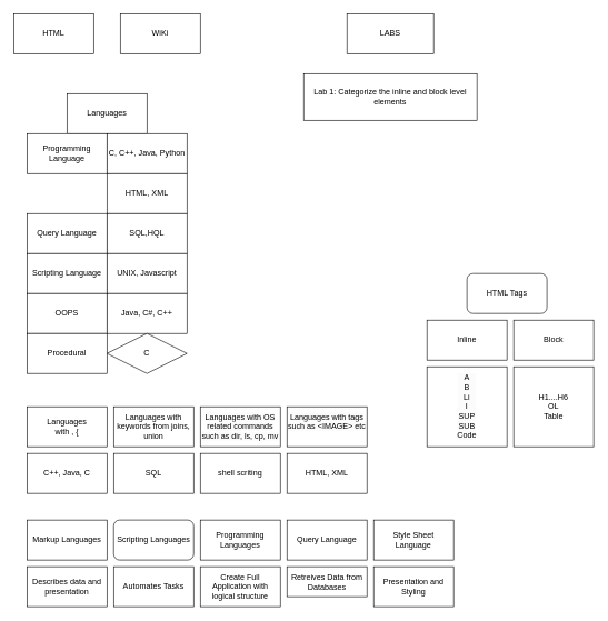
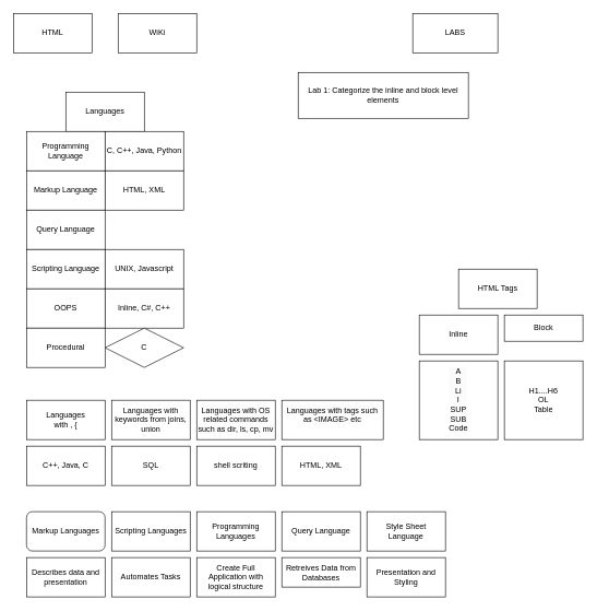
- <mxCell id="35" value="LABS" style="rounded=0;whiteSpace=wrap;html=1;" parent="1" vertex="1"><mxGeometry x="520" y="20" width="130" height="60" as="geometry" /></mxCell>
+ <mxCell id="35" value="LABS" style="rounded=0;whiteSpace=wrap;html=1;" parent="1" vertex="1"><mxGeometry x="630" y="20" width="130" height="60" as="geometry" /></mxCell>
+ <mxCell id="6" value="Markup Language" style="rounded=0;whiteSpace=wrap;html=1;" parent="1" vertex="1"><mxGeometry x="40" y="260" width="120" height="60" as="geometry" /></mxCell>
- <mxCell id="18" value="SQL,HQL" style="rounded=0;whiteSpace=wrap;html=1;" parent="1" vertex="1"><mxGeometry x="160" y="320" width="120" height="60" as="geometry" /></mxCell>
- <mxCell id="36" value="HTML Tags" style="whiteSpace=wrap;html=1;rounded=1;" parent="1" vertex="1"><mxGeometry x="700" y="410" width="120" height="60" as="geometry" /></mxCell>
+ <mxCell id="36" value="HTML Tags" style="rounded=0;whiteSpace=wrap;html=1;" parent="1" vertex="1"><mxGeometry x="700" y="410" width="120" height="60" as="geometry" /></mxCell>
- <mxCell id="20" value="Java, C#, C++" style="rounded=0;whiteSpace=wrap;html=1;" parent="1" vertex="1"><mxGeometry x="160" y="440" width="120" height="60" as="geometry" /></mxCell>
+ <mxCell id="20" value="Inline, C#, C++" style="rounded=0;whiteSpace=wrap;html=1;" parent="1" vertex="1"><mxGeometry x="160" y="440" width="120" height="60" as="geometry" /></mxCell>
- <mxCell id="38" value="Block" style="rounded=0;whiteSpace=wrap;html=1;" parent="1" vertex="1"><mxGeometry x="770" y="480" width="120" height="60" as="geometry" /></mxCell>
+ <mxCell id="38" value="Block" style="rounded=0;whiteSpace=wrap;html=1;" parent="1" vertex="1"><mxGeometry x="770" y="480" width="120" height="40" as="geometry" /></mxCell>
- <mxCell id="17" value="&lt;br&gt;&lt;br style=&quot;forced-color-adjust: none;&quot;&gt;&lt;span style=&quot;forced-color-adjust: none; color: rgb(0, 0, 0); font-family: Helvetica; font-size: 12px; font-style: normal; font-variant-ligatures: normal; font-variant-caps: normal; font-weight: 400; letter-spacing: normal; orphans: 2; text-align: center; text-indent: 0px; text-transform: none; widows: 2; word-spacing: 0px; -webkit-text-stroke-width: 0px; white-space: normal; background-color: rgb(251, 251, 251); text-decoration-thickness: initial; text-decoration-style: initial; text-decoration-color: initial; float: none; display: inline !important;&quot;&gt;Languages with tags such as &amp;lt;IMAGE&amp;gt; etc&lt;/span&gt;&lt;div style=&quot;forced-color-adjust: none;&quot;&gt;&lt;br style=&quot;forced-color-adjust: none; color: rgb(0, 0, 0); font-family: Helvetica; font-size: 12px; font-style: normal; font-variant-ligatures: normal; font-variant-caps: normal; font-weight: 400; letter-spacing: normal; orphans: 2; text-align: center; text-indent: 0px; text-transform: none; widows: 2; word-spacing: 0px; -webkit-text-stroke-width: 0px; white-space: normal; background-color: rgb(251, 251, 251); text-decoration-thickness: initial; text-decoration-style: initial; text-decoration-color: initial;&quot;&gt;&lt;br&gt;&lt;br&gt;&lt;/div&gt;" style="rounded=0;whiteSpace=wrap;html=1;" parent="1" vertex="1"><mxGeometry x="430" y="610" width="120" height="60" as="geometry" /></mxCell>
+ <mxCell id="17" value="&lt;br&gt;&lt;br style=&quot;forced-color-adjust: none;&quot;&gt;&lt;span style=&quot;forced-color-adjust: none; color: rgb(0, 0, 0); font-family: Helvetica; font-size: 12px; font-style: normal; font-variant-ligatures: normal; font-variant-caps: normal; font-weight: 400; letter-spacing: normal; orphans: 2; text-align: center; text-indent: 0px; text-transform: none; widows: 2; word-spacing: 0px; -webkit-text-stroke-width: 0px; white-space: normal; background-color: rgb(251, 251, 251); text-decoration-thickness: initial; text-decoration-style: initial; text-decoration-color: initial; float: none; display: inline !important;&quot;&gt;Languages with tags such as &amp;lt;IMAGE&amp;gt; etc&lt;/span&gt;&lt;div style=&quot;forced-color-adjust: none;&quot;&gt;&lt;br style=&quot;forced-color-adjust: none; color: rgb(0, 0, 0); font-family: Helvetica; font-size: 12px; font-style: normal; font-variant-ligatures: normal; font-variant-caps: normal; font-weight: 400; letter-spacing: normal; orphans: 2; text-align: center; text-indent: 0px; text-transform: none; widows: 2; word-spacing: 0px; -webkit-text-stroke-width: 0px; white-space: normal; background-color: rgb(251, 251, 251); text-decoration-thickness: initial; text-decoration-style: initial; text-decoration-color: initial;&quot;&gt;&lt;br&gt;&lt;br&gt;&lt;/div&gt;" style="rounded=0;whiteSpace=wrap;html=1;" parent="1" vertex="1"><mxGeometry x="430" y="610" width="155" height="60" as="geometry" /></mxCell>
- <mxCell id="26" value="Markup Languages" style="rounded=0;whiteSpace=wrap;html=1;" parent="1" vertex="1"><mxGeometry x="40" y="780" width="120" height="60" as="geometry" /></mxCell>
+ <mxCell id="26" value="Markup Languages" style="whiteSpace=wrap;html=1;rounded=1;" parent="1" vertex="1"><mxGeometry x="40" y="780" width="120" height="60" as="geometry" /></mxCell>
- <mxCell id="27" value="Scripting Languages" style="whiteSpace=wrap;html=1;rounded=1;" parent="1" vertex="1"><mxGeometry x="170" y="780" width="120" height="60" as="geometry" /></mxCell>
+ <mxCell id="27" value="Scripting Languages" style="rounded=0;whiteSpace=wrap;html=1;" parent="1" vertex="1"><mxGeometry x="170" y="780" width="120" height="60" as="geometry" /></mxCell>
